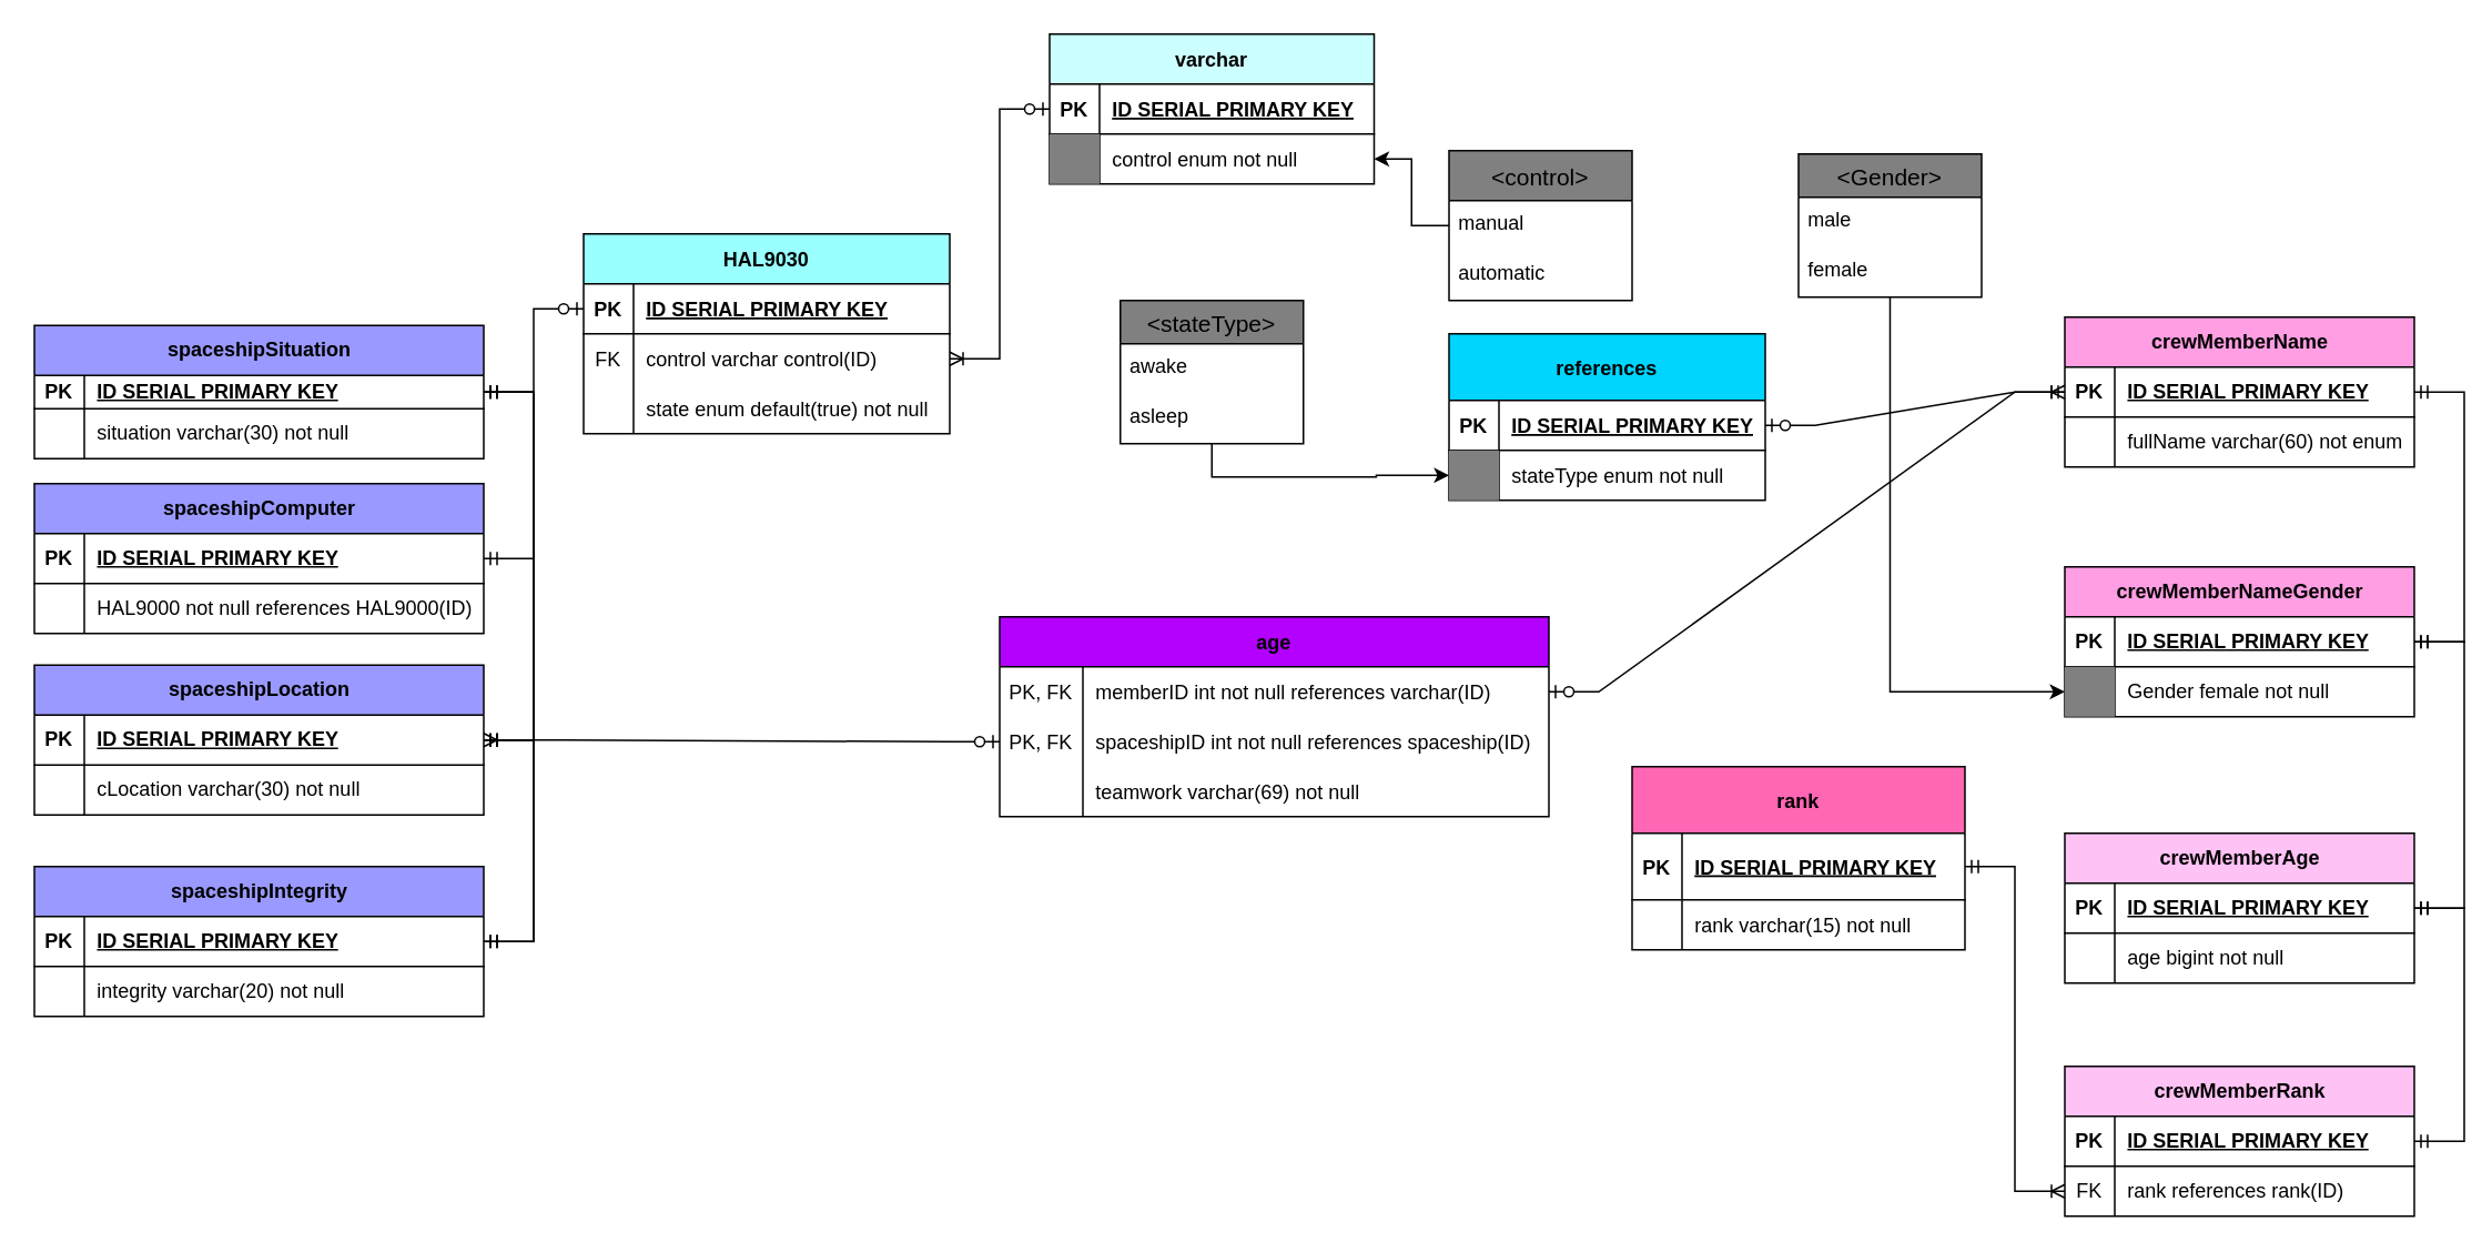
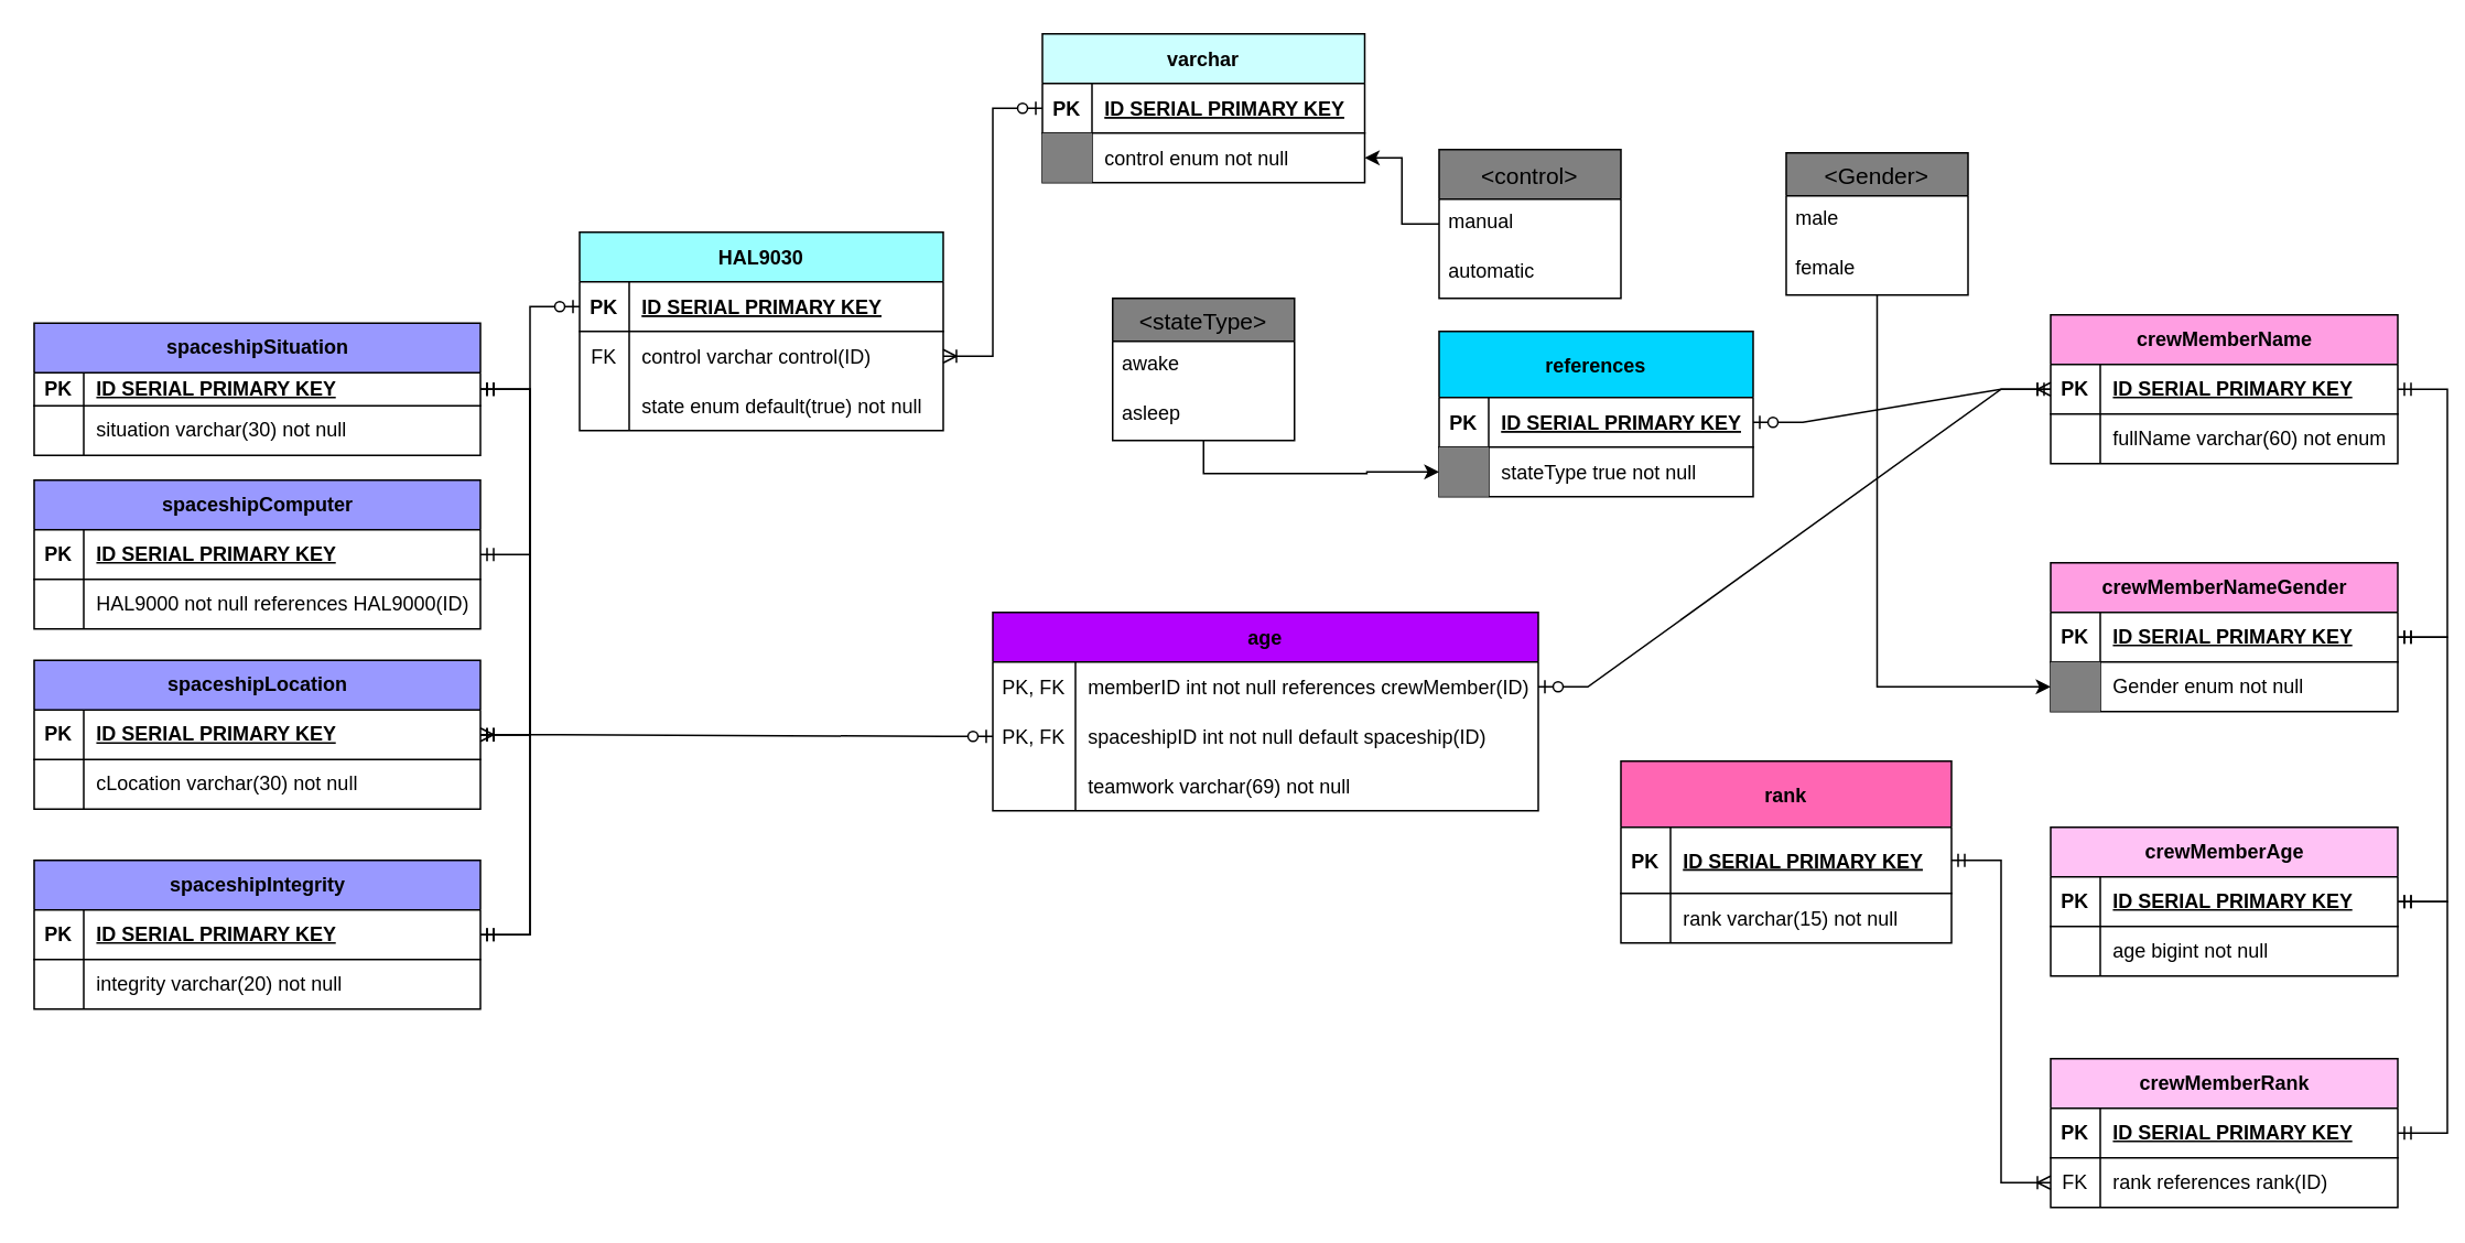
- <mxCell id="25" value="stateType enum not null" style="shape=partialRectangle;connectable=0;fillColor=none;top=0;left=0;bottom=0;right=0;align=left;spacingLeft=6;overflow=hidden;" parent="23" vertex="1"><mxGeometry x="30" width="160" height="30" as="geometry"><mxRectangle width="160" height="30" as="alternateBounds" /></mxGeometry></mxCell>
+ <mxCell id="25" value="stateType true not null" style="shape=partialRectangle;connectable=0;fillColor=none;top=0;left=0;bottom=0;right=0;align=left;spacingLeft=6;overflow=hidden;" parent="23" vertex="1"><mxGeometry x="30" width="160" height="30" as="geometry"><mxRectangle width="160" height="30" as="alternateBounds" /></mxGeometry></mxCell>
- <mxCell id="104" value="Gender female not null" style="shape=partialRectangle;connectable=0;fillColor=none;top=0;left=0;bottom=0;right=0;align=left;spacingLeft=6;overflow=hidden;whiteSpace=wrap;html=1;" parent="102" vertex="1"><mxGeometry x="30" width="180" height="30" as="geometry"><mxRectangle width="180" height="30" as="alternateBounds" /></mxGeometry></mxCell>
+ <mxCell id="104" value="Gender enum not null" style="shape=partialRectangle;connectable=0;fillColor=none;top=0;left=0;bottom=0;right=0;align=left;spacingLeft=6;overflow=hidden;whiteSpace=wrap;html=1;" parent="102" vertex="1"><mxGeometry x="30" width="180" height="30" as="geometry"><mxRectangle width="180" height="30" as="alternateBounds" /></mxGeometry></mxCell>
- <mxCell id="47" value="memberID int not null references varchar(ID)" style="shape=partialRectangle;connectable=0;fillColor=none;top=0;left=0;bottom=0;right=0;align=left;spacingLeft=6;overflow=hidden;" parent="45" vertex="1"><mxGeometry x="50" width="280" height="30" as="geometry"><mxRectangle width="280" height="30" as="alternateBounds" /></mxGeometry></mxCell>
+ <mxCell id="47" value="memberID int not null references crewMember(ID)" style="shape=partialRectangle;connectable=0;fillColor=none;top=0;left=0;bottom=0;right=0;align=left;spacingLeft=6;overflow=hidden;" parent="45" vertex="1"><mxGeometry x="50" width="280" height="30" as="geometry"><mxRectangle width="280" height="30" as="alternateBounds" /></mxGeometry></mxCell>
- <mxCell id="50" value="spaceshipID int not null references spaceship(ID)" style="shape=partialRectangle;connectable=0;fillColor=none;top=0;left=0;bottom=0;right=0;align=left;spacingLeft=6;overflow=hidden;" parent="48" vertex="1"><mxGeometry x="50" width="280" height="30" as="geometry"><mxRectangle width="280" height="30" as="alternateBounds" /></mxGeometry></mxCell>
+ <mxCell id="50" value="spaceshipID int not null default spaceship(ID)" style="shape=partialRectangle;connectable=0;fillColor=none;top=0;left=0;bottom=0;right=0;align=left;spacingLeft=6;overflow=hidden;" parent="48" vertex="1"><mxGeometry x="50" width="280" height="30" as="geometry"><mxRectangle width="280" height="30" as="alternateBounds" /></mxGeometry></mxCell>
